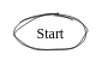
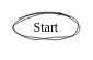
- <mxCell id="2" value="Start" style="ellipse;whiteSpace=wrap;html=1;sketch=1;hachureGap=4;jiggle=2;curveFitting=1;fontFamily=Architects Daughter;fontSource=https%3A%2F%2Ffonts.googleapis.com%2Fcss%3Ffamily%3DArchitects%2BDaughter;fontSize=20;" vertex="1" parent="1"><mxGeometry x="20" y="20" width="100" height="50" as="geometry" /></mxCell>
+ <mxCell id="2" value="Start" style="ellipse;whiteSpace=wrap;html=1;sketch=1;hachureGap=4;jiggle=2;curveFitting=1;fontFamily=Architects Daughter;fontSource=https%3A%2F%2Ffonts.googleapis.com%2Fcss%3Ffamily%3DArchitects%2BDaughter;fontSize=20;" vertex="1" parent="1"><mxGeometry x="20" y="20" width="100" height="40" as="geometry" /></mxCell>
